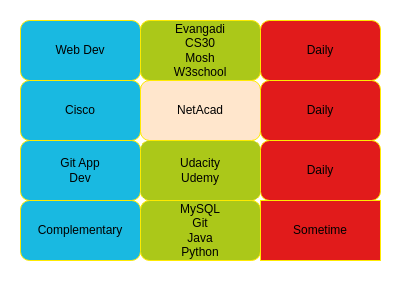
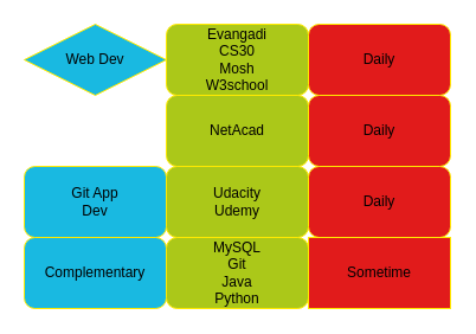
- <mxCell id="2" value="Web Dev" style="rounded=1;whiteSpace=wrap;html=1;fillColor=#19B9E1;strokeColor=#FFEA00;" vertex="1" parent="1"><mxGeometry x="20" y="20" width="120" height="60" as="geometry" /></mxCell>
+ <mxCell id="2" value="Web Dev" style="rhombus;whiteSpace=wrap;html=1;fillColor=#19B9E1;strokeColor=#FFEA00;" vertex="1" parent="1"><mxGeometry x="20" y="20" width="120" height="60" as="geometry" /></mxCell>
- <mxCell id="4" value="Cisco" style="rounded=1;whiteSpace=wrap;html=1;fillColor=#19B9E1;strokeColor=#FFEA00;" vertex="1" parent="1"><mxGeometry x="20" y="80" width="120" height="60" as="geometry" /></mxCell>
- <mxCell id="5" value="NetAcad" style="rounded=1;whiteSpace=wrap;html=1;fillColor=#ffe6cc;strokeColor=#FFEA00;" vertex="1" parent="1"><mxGeometry x="140" y="80" width="120" height="60" as="geometry" /></mxCell>
+ <mxCell id="5" value="NetAcad" style="rounded=1;whiteSpace=wrap;html=1;fillColor=#ABC819;strokeColor=#FFEA00;" vertex="1" parent="1"><mxGeometry x="140" y="80" width="120" height="60" as="geometry" /></mxCell>
- <mxCell id="3" value="Udacity&lt;div&gt;Udemy&lt;/div&gt;" style="rounded=1;whiteSpace=wrap;html=1;fillColor=#ABC819;strokeColor=#FFEA00;dashed=1;" vertex="1" parent="1"><mxGeometry x="140" y="140" width="120" height="60" as="geometry" /></mxCell>
+ <mxCell id="3" value="Udacity&lt;div&gt;Udemy&lt;/div&gt;" style="rounded=1;whiteSpace=wrap;html=1;fillColor=#ABC819;strokeColor=#FFEA00;" vertex="1" parent="1"><mxGeometry x="140" y="140" width="120" height="60" as="geometry" /></mxCell>
